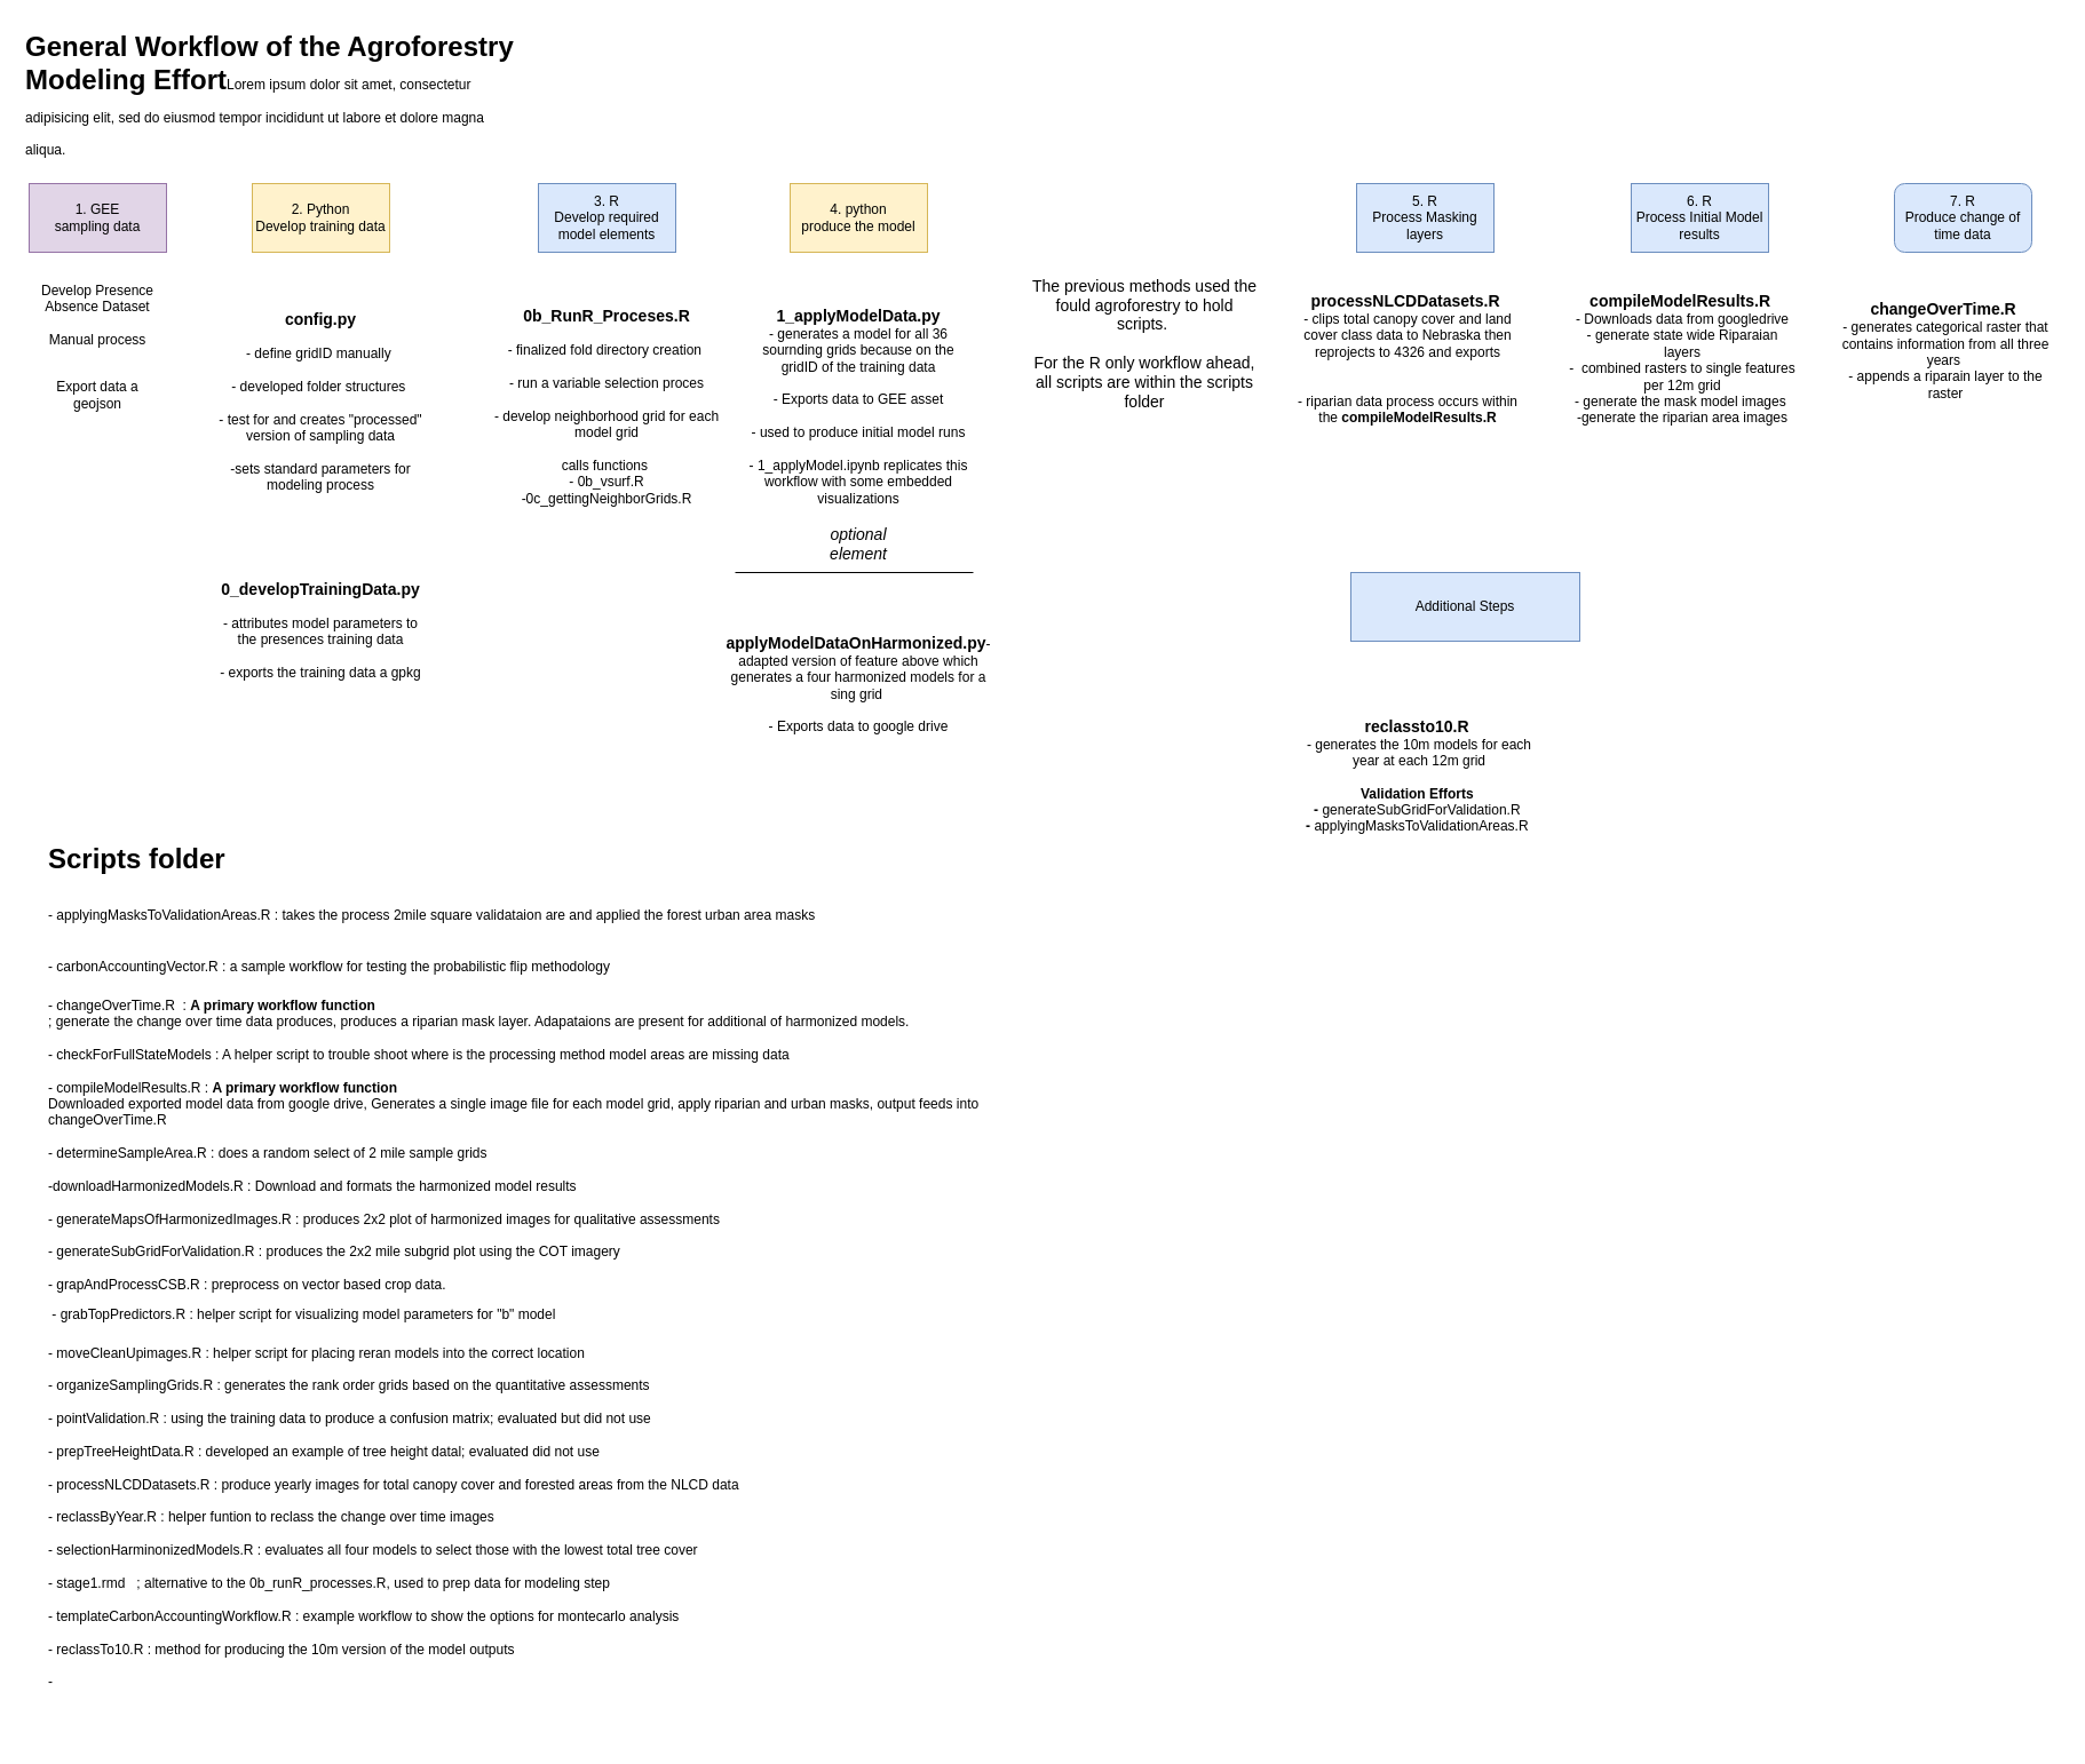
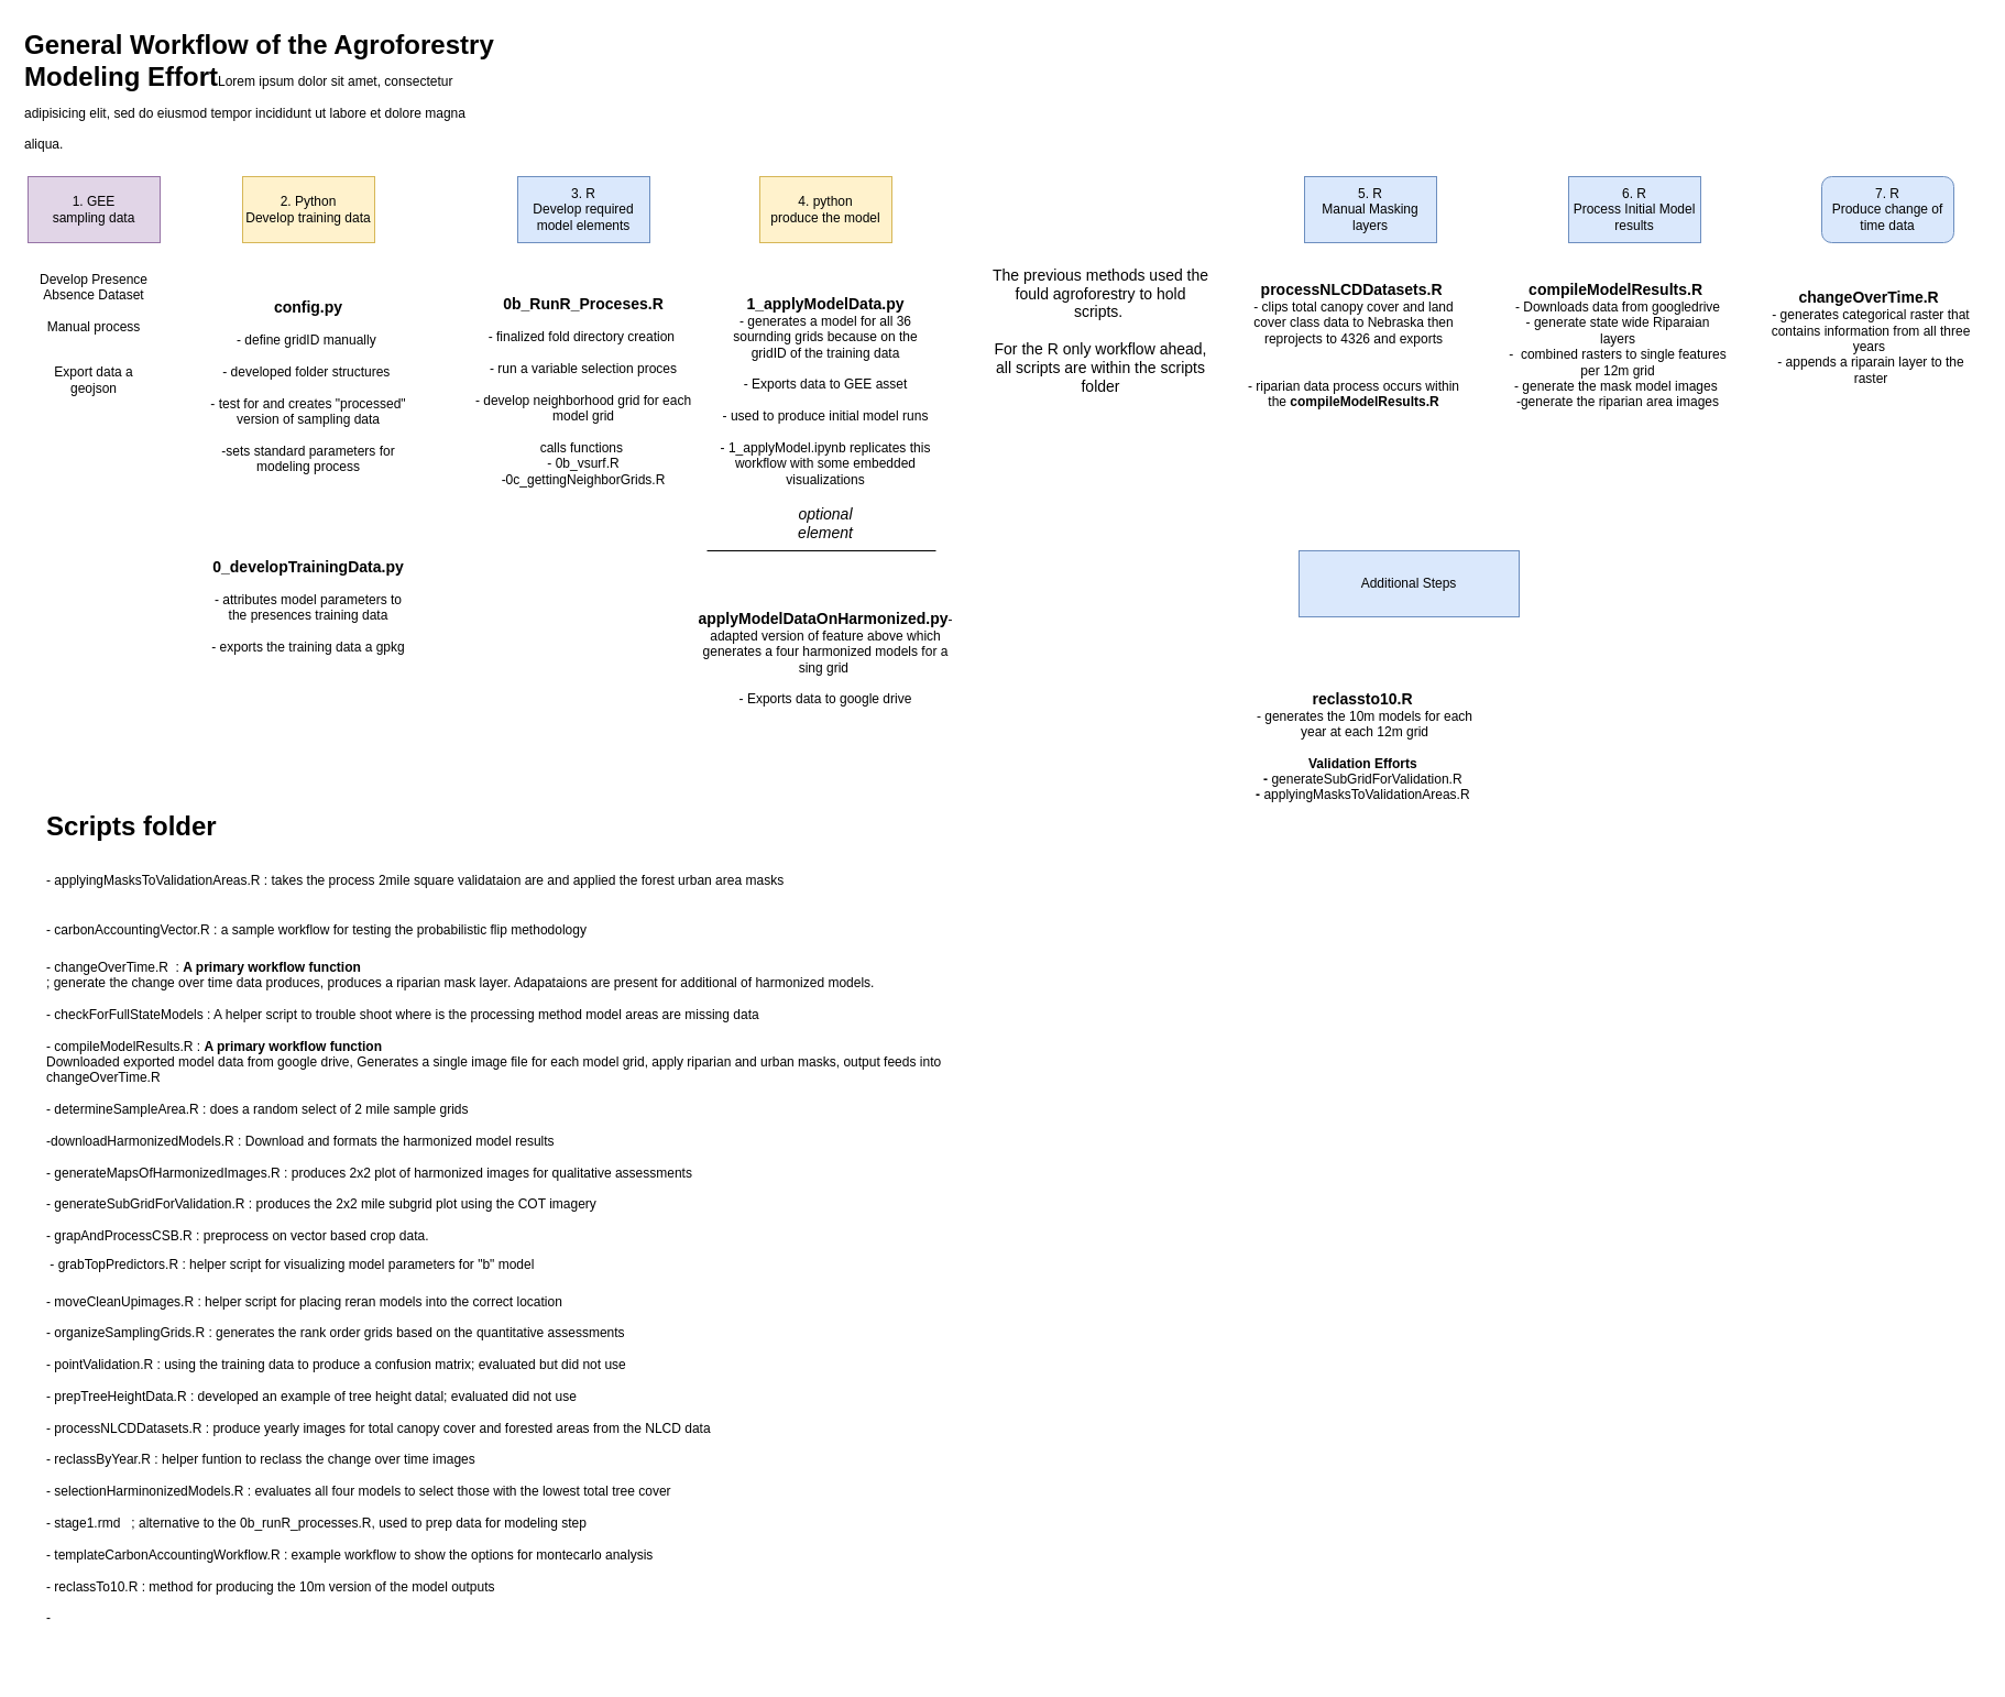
- <mxCell id="10" value="5. R&lt;br&gt;&lt;div&gt;Process Masking layers&lt;/div&gt;" style="rounded=0;whiteSpace=wrap;html=1;fillColor=#dae8fc;strokeColor=#6c8ebf;" parent="1" vertex="1"><mxGeometry x="1185" y="160" width="120" height="60" as="geometry" /></mxCell>
+ <mxCell id="10" value="5. R&lt;br&gt;&lt;div&gt;Manual Masking layers&lt;/div&gt;" style="rounded=0;whiteSpace=wrap;html=1;fillColor=#dae8fc;strokeColor=#6c8ebf;" parent="1" vertex="1"><mxGeometry x="1185" y="160" width="120" height="60" as="geometry" /></mxCell>
